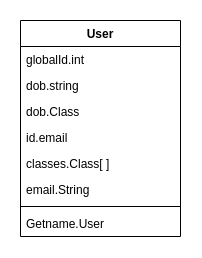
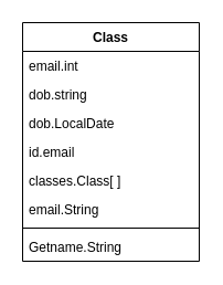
- <mxCell id="2" value="User" style="swimlane;fontStyle=1;align=center;verticalAlign=top;childLayout=stackLayout;horizontal=1;startSize=26;horizontalStack=0;resizeParent=1;resizeParentMax=0;resizeLast=0;collapsible=1;marginBottom=0;whiteSpace=wrap;html=1;" vertex="1" parent="1"><mxGeometry x="20" y="20" width="160" height="216" as="geometry" /></mxCell>
+ <mxCell id="2" value="Class" style="swimlane;fontStyle=1;align=center;verticalAlign=top;childLayout=stackLayout;horizontal=1;startSize=26;horizontalStack=0;resizeParent=1;resizeParentMax=0;resizeLast=0;collapsible=1;marginBottom=0;whiteSpace=wrap;html=1;" vertex="1" parent="1"><mxGeometry x="20" y="20" width="160" height="216" as="geometry" /></mxCell>
- <mxCell id="3" value="globalId.int" style="text;strokeColor=none;fillColor=none;align=left;verticalAlign=top;spacingLeft=4;spacingRight=4;overflow=hidden;rotatable=0;points=[[0,0.5],[1,0.5]];portConstraint=eastwest;whiteSpace=wrap;html=1;" vertex="1" parent="2"><mxGeometry y="26" width="160" height="26" as="geometry" /></mxCell>
+ <mxCell id="3" value="email.int" style="text;strokeColor=none;fillColor=none;align=left;verticalAlign=top;spacingLeft=4;spacingRight=4;overflow=hidden;rotatable=0;points=[[0,0.5],[1,0.5]];portConstraint=eastwest;whiteSpace=wrap;html=1;" vertex="1" parent="2"><mxGeometry y="26" width="160" height="26" as="geometry" /></mxCell>
- <mxCell id="5" value="dob.Class" style="text;strokeColor=none;fillColor=none;align=left;verticalAlign=top;spacingLeft=4;spacingRight=4;overflow=hidden;rotatable=0;points=[[0,0.5],[1,0.5]];portConstraint=eastwest;whiteSpace=wrap;html=1;" vertex="1" parent="2"><mxGeometry y="78" width="160" height="26" as="geometry" /></mxCell>
+ <mxCell id="5" value="dob.LocalDate" style="text;strokeColor=none;fillColor=none;align=left;verticalAlign=top;spacingLeft=4;spacingRight=4;overflow=hidden;rotatable=0;points=[[0,0.5],[1,0.5]];portConstraint=eastwest;whiteSpace=wrap;html=1;" vertex="1" parent="2"><mxGeometry y="78" width="160" height="26" as="geometry" /></mxCell>
- <mxCell id="10" value="Getname.User" style="text;strokeColor=none;fillColor=none;align=left;verticalAlign=top;spacingLeft=4;spacingRight=4;overflow=hidden;rotatable=0;points=[[0,0.5],[1,0.5]];portConstraint=eastwest;whiteSpace=wrap;html=1;" vertex="1" parent="2"><mxGeometry y="190" width="160" height="26" as="geometry" /></mxCell>
+ <mxCell id="10" value="Getname.String" style="text;strokeColor=none;fillColor=none;align=left;verticalAlign=top;spacingLeft=4;spacingRight=4;overflow=hidden;rotatable=0;points=[[0,0.5],[1,0.5]];portConstraint=eastwest;whiteSpace=wrap;html=1;" vertex="1" parent="2"><mxGeometry y="190" width="160" height="26" as="geometry" /></mxCell>
